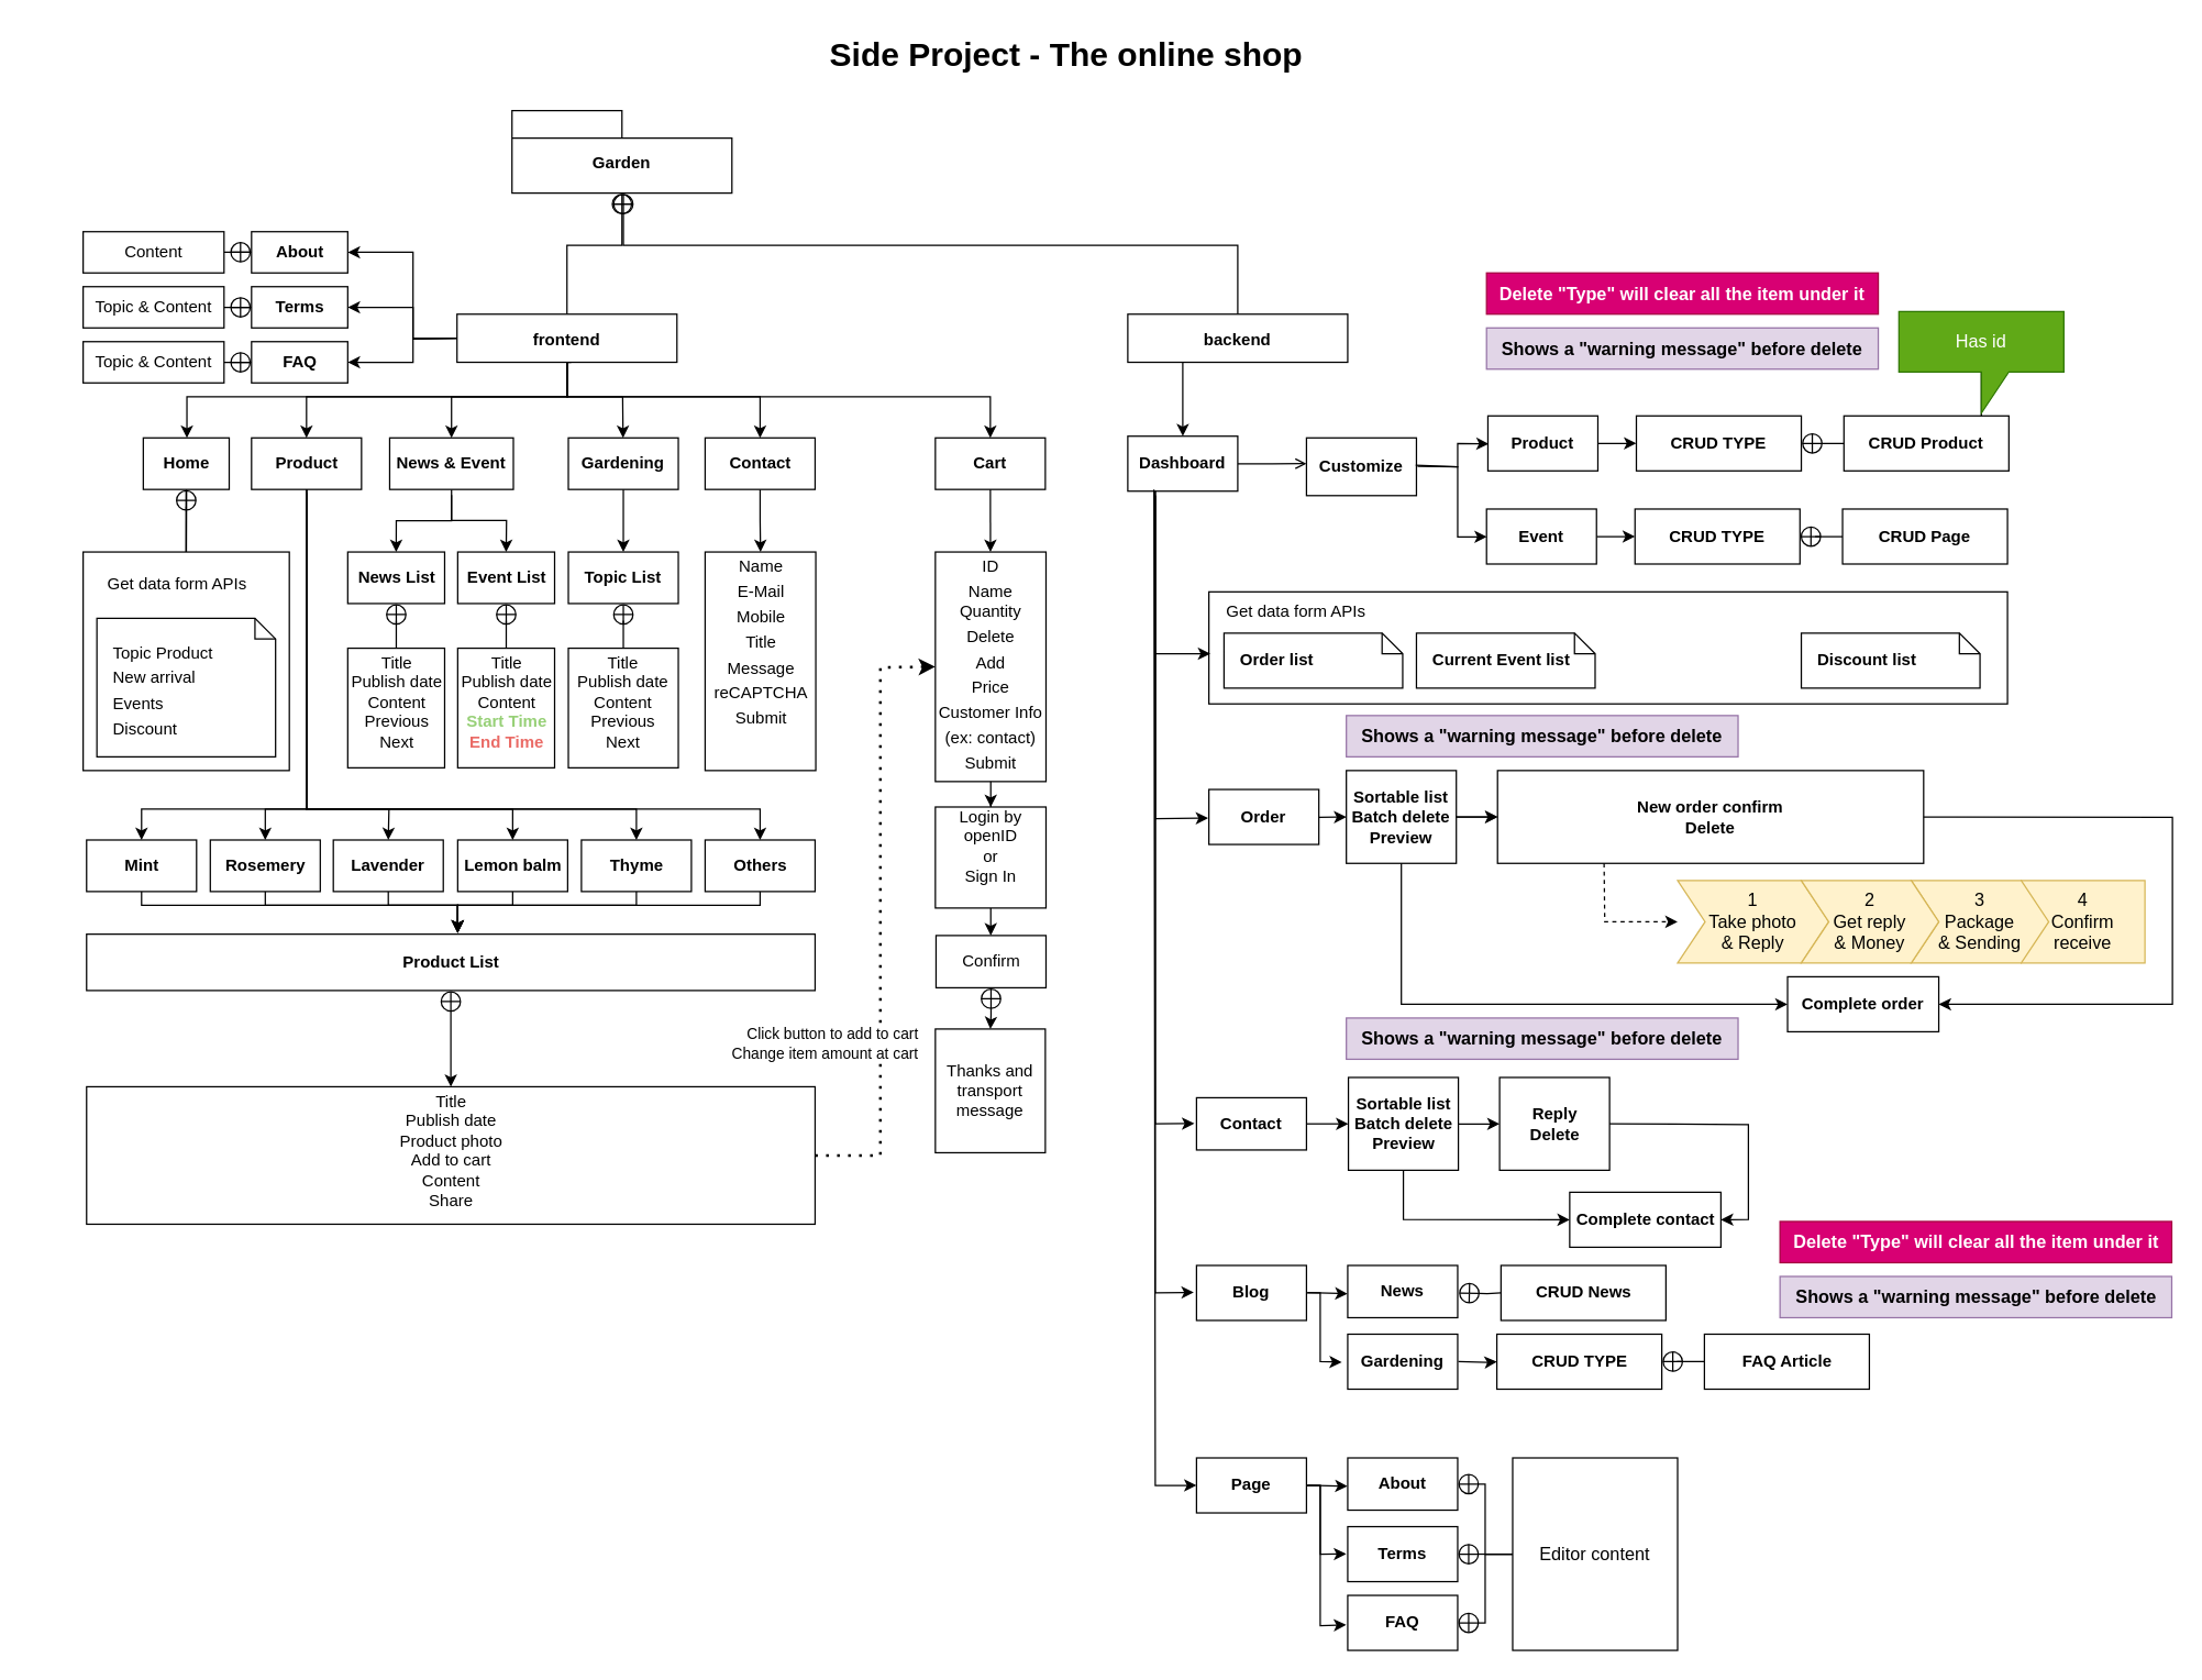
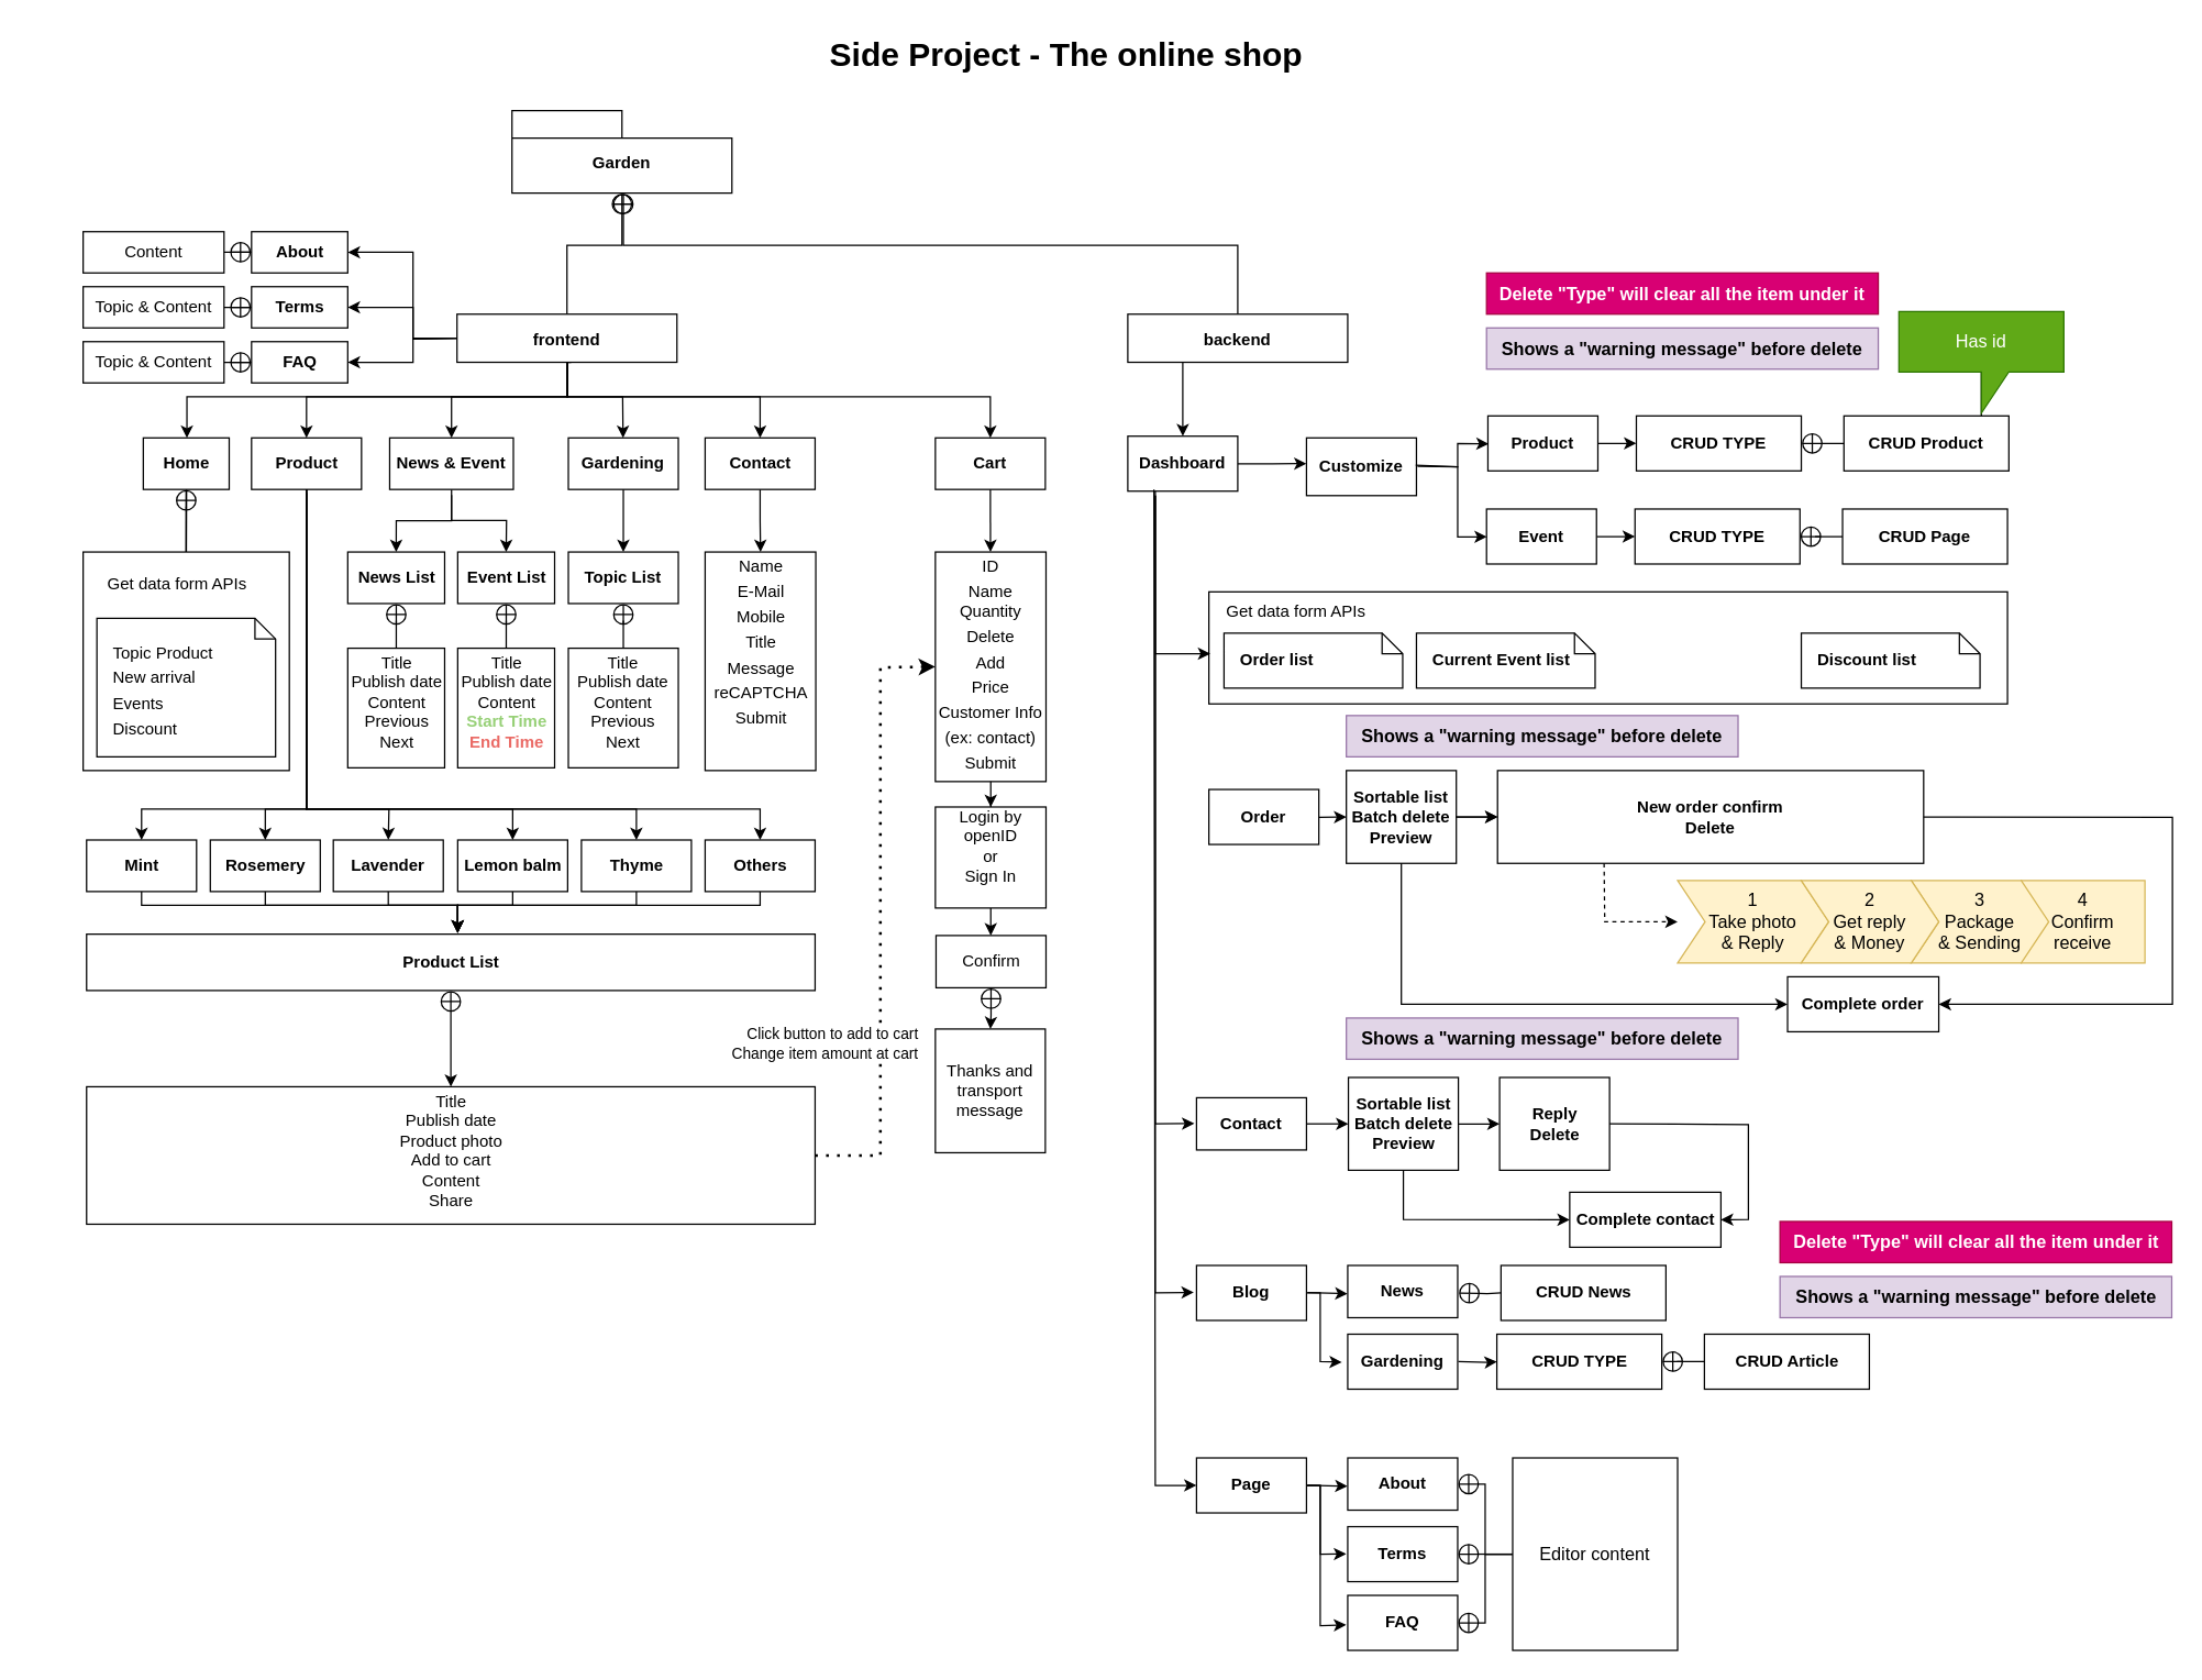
- <mxCell id="81" style="edgeStyle=orthogonalEdgeStyle;rounded=0;orthogonalLoop=1;jettySize=auto;html=1;entryX=0;entryY=0.446;entryDx=0;entryDy=0;entryPerimeter=0;strokeWidth=1;fontSize=13;fontColor=#FFB570;startArrow=none;startFill=0;endArrow=open;endFill=1;" edge="1" parent="1" source="82" target="90"><mxGeometry relative="1" as="geometry" /></mxCell>
+ <mxCell id="81" style="edgeStyle=orthogonalEdgeStyle;rounded=0;orthogonalLoop=1;jettySize=auto;html=1;entryX=0;entryY=0.446;entryDx=0;entryDy=0;entryPerimeter=0;strokeWidth=1;fontSize=13;fontColor=#FFB570;startArrow=none;startFill=0;endArrow=classic;endFill=1;" edge="1" parent="1" source="82" target="90"><mxGeometry relative="1" as="geometry" /></mxCell>
- <mxCell id="96" value="" style="endArrow=classic;html=1;rounded=0;fontColor=#000000;entryX=-0.007;entryY=0.521;entryDx=0;entryDy=0;exitX=0.25;exitY=1;exitDx=0;exitDy=0;entryPerimeter=0;" edge="1" parent="1" source="82" target="110"><mxGeometry width="50" height="50" relative="1" as="geometry"><mxPoint x="900" y="527.75" as="sourcePoint" /><mxPoint x="880" y="679" as="targetPoint" /><Array as="points"><mxPoint x="840" y="595" /></Array></mxGeometry></mxCell>
- <mxCell id="156" value="&lt;b style=&quot;border-color: var(--border-color); text-align: left;&quot;&gt;&lt;b style=&quot;border-color: var(--border-color);&quot;&gt;FAQ Article&lt;/b&gt;&lt;br&gt;&lt;/b&gt;" style="whiteSpace=wrap;html=1;fontStyle=1;" vertex="1" parent="1"><mxGeometry x="1239.5" y="970" width="120" height="40" as="geometry" /></mxCell>
+ <mxCell id="156" value="&lt;b style=&quot;border-color: var(--border-color); text-align: left;&quot;&gt;&lt;b style=&quot;border-color: var(--border-color);&quot;&gt;CRUD Article&lt;/b&gt;&lt;br&gt;&lt;/b&gt;" style="whiteSpace=wrap;html=1;fontStyle=1;" vertex="1" parent="1"><mxGeometry x="1239.5" y="970" width="120" height="40" as="geometry" /></mxCell>
